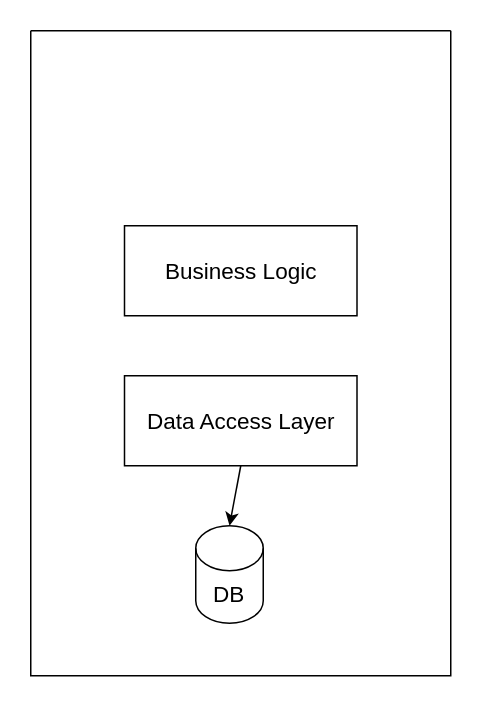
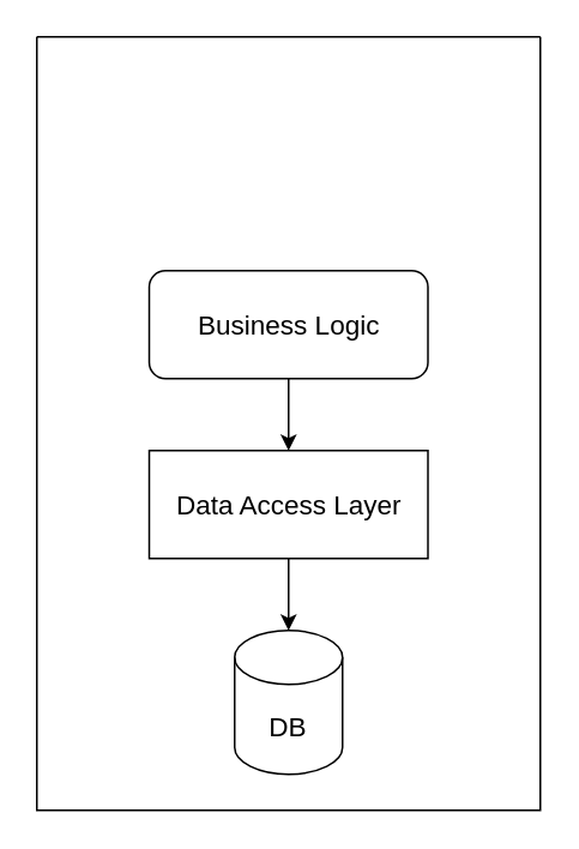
- <mxCell id="4" value="&lt;font style=&quot;font-size: 15px;&quot;&gt;Business Logic&lt;/font&gt;" style="rounded=0;whiteSpace=wrap;html=1;" vertex="1" parent="2"><mxGeometry x="62.5" y="130" width="155" height="60" as="geometry" /></mxCell>
+ <mxCell id="4" value="&lt;font style=&quot;font-size: 15px;&quot;&gt;Business Logic&lt;/font&gt;" style="whiteSpace=wrap;html=1;rounded=1;" vertex="1" parent="2"><mxGeometry x="62.5" y="130" width="155" height="60" as="geometry" /></mxCell>
+ <mxCell id="3" value="" style="edgeStyle=none;html=1;fontSize=15;" edge="1" parent="2" source="4" target="6"><mxGeometry relative="1" as="geometry" /></mxCell>
- <mxCell id="7" value="DB" style="shape=cylinder3;whiteSpace=wrap;html=1;boundedLbl=1;backgroundOutline=1;size=15;fontSize=15;" vertex="1" parent="2"><mxGeometry x="110" y="330" width="45" height="65" as="geometry" /></mxCell>
+ <mxCell id="7" value="DB" style="shape=cylinder3;whiteSpace=wrap;html=1;boundedLbl=1;backgroundOutline=1;size=15;fontSize=15;" vertex="1" parent="2"><mxGeometry x="110" y="330" width="60" height="80" as="geometry" /></mxCell>
